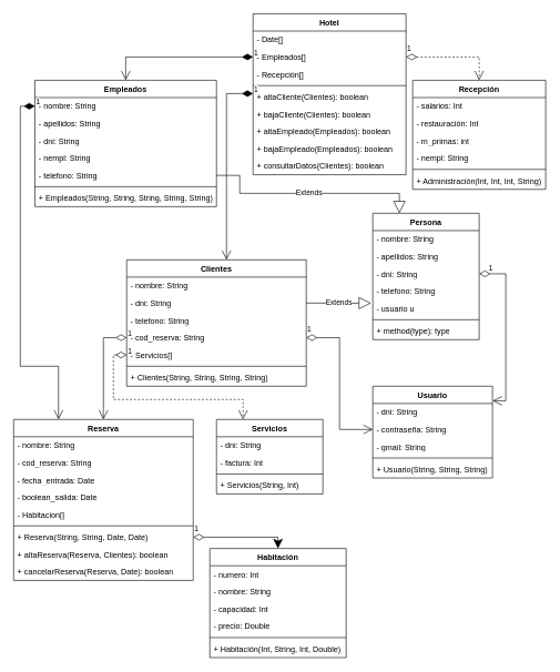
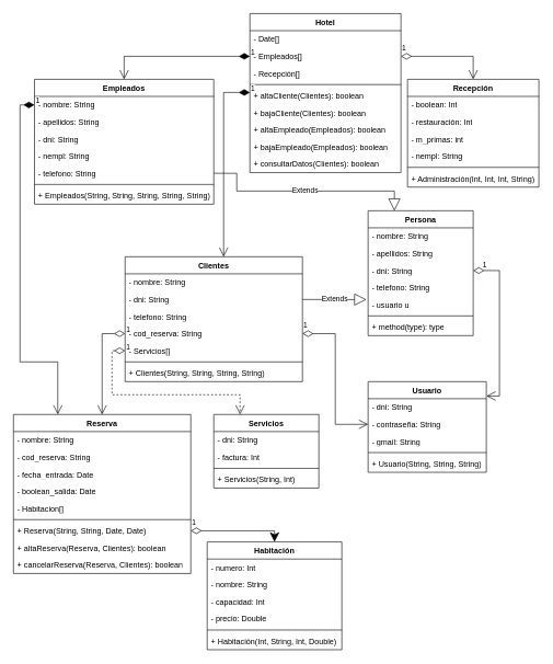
- <mxCell id="57" value="1" style="endArrow=open;html=1;endSize=12;startArrow=diamondThin;startSize=14;startFill=0;edgeStyle=orthogonalEdgeStyle;align=left;verticalAlign=bottom;rounded=0;exitX=1;exitY=0.5;exitDx=0;exitDy=0;entryX=0.5;entryY=0;entryDx=0;entryDy=0;dashed=1;" edge="1" parent="1" source="4" target="48"><mxGeometry x="-1" y="3" relative="1" as="geometry"><mxPoint x="520" y="150" as="sourcePoint" /><mxPoint x="610" y="310" as="targetPoint" /><Array as="points"><mxPoint x="720" y="85" /></Array></mxGeometry></mxCell>
+ <mxCell id="57" value="1" style="endArrow=open;html=1;endSize=12;startArrow=diamondThin;startSize=14;startFill=0;edgeStyle=orthogonalEdgeStyle;align=left;verticalAlign=bottom;rounded=0;exitX=1;exitY=0.5;exitDx=0;exitDy=0;entryX=0.5;entryY=0;entryDx=0;entryDy=0;" edge="1" parent="1" source="4" target="48"><mxGeometry x="-1" y="3" relative="1" as="geometry"><mxPoint x="520" y="150" as="sourcePoint" /><mxPoint x="610" y="310" as="targetPoint" /><Array as="points"><mxPoint x="720" y="85" /></Array></mxGeometry></mxCell>
- <mxCell id="49" value="- salarios: Int" style="text;strokeColor=none;fillColor=none;align=left;verticalAlign=top;spacingLeft=4;spacingRight=4;overflow=hidden;rotatable=0;points=[[0,0.5],[1,0.5]];portConstraint=eastwest;whiteSpace=wrap;html=1;" vertex="1" parent="48"><mxGeometry y="26" width="200" height="26" as="geometry" /></mxCell>
+ <mxCell id="49" value="- boolean: Int" style="text;strokeColor=none;fillColor=none;align=left;verticalAlign=top;spacingLeft=4;spacingRight=4;overflow=hidden;rotatable=0;points=[[0,0.5],[1,0.5]];portConstraint=eastwest;whiteSpace=wrap;html=1;" vertex="1" parent="48"><mxGeometry y="26" width="200" height="26" as="geometry" /></mxCell>
- <mxCell id="39" value="+ cancelarReserva(Reserva, Date): boolean" style="text;strokeColor=none;fillColor=none;align=left;verticalAlign=top;spacingLeft=4;spacingRight=4;overflow=hidden;rotatable=0;points=[[0,0.5],[1,0.5]];portConstraint=eastwest;whiteSpace=wrap;html=1;" vertex="1" parent="30"><mxGeometry y="216" width="270" height="26" as="geometry" /></mxCell>
+ <mxCell id="39" value="+ cancelarReserva(Reserva, Clientes): boolean" style="text;strokeColor=none;fillColor=none;align=left;verticalAlign=top;spacingLeft=4;spacingRight=4;overflow=hidden;rotatable=0;points=[[0,0.5],[1,0.5]];portConstraint=eastwest;whiteSpace=wrap;html=1;" vertex="1" parent="30"><mxGeometry y="216" width="270" height="26" as="geometry" /></mxCell>
